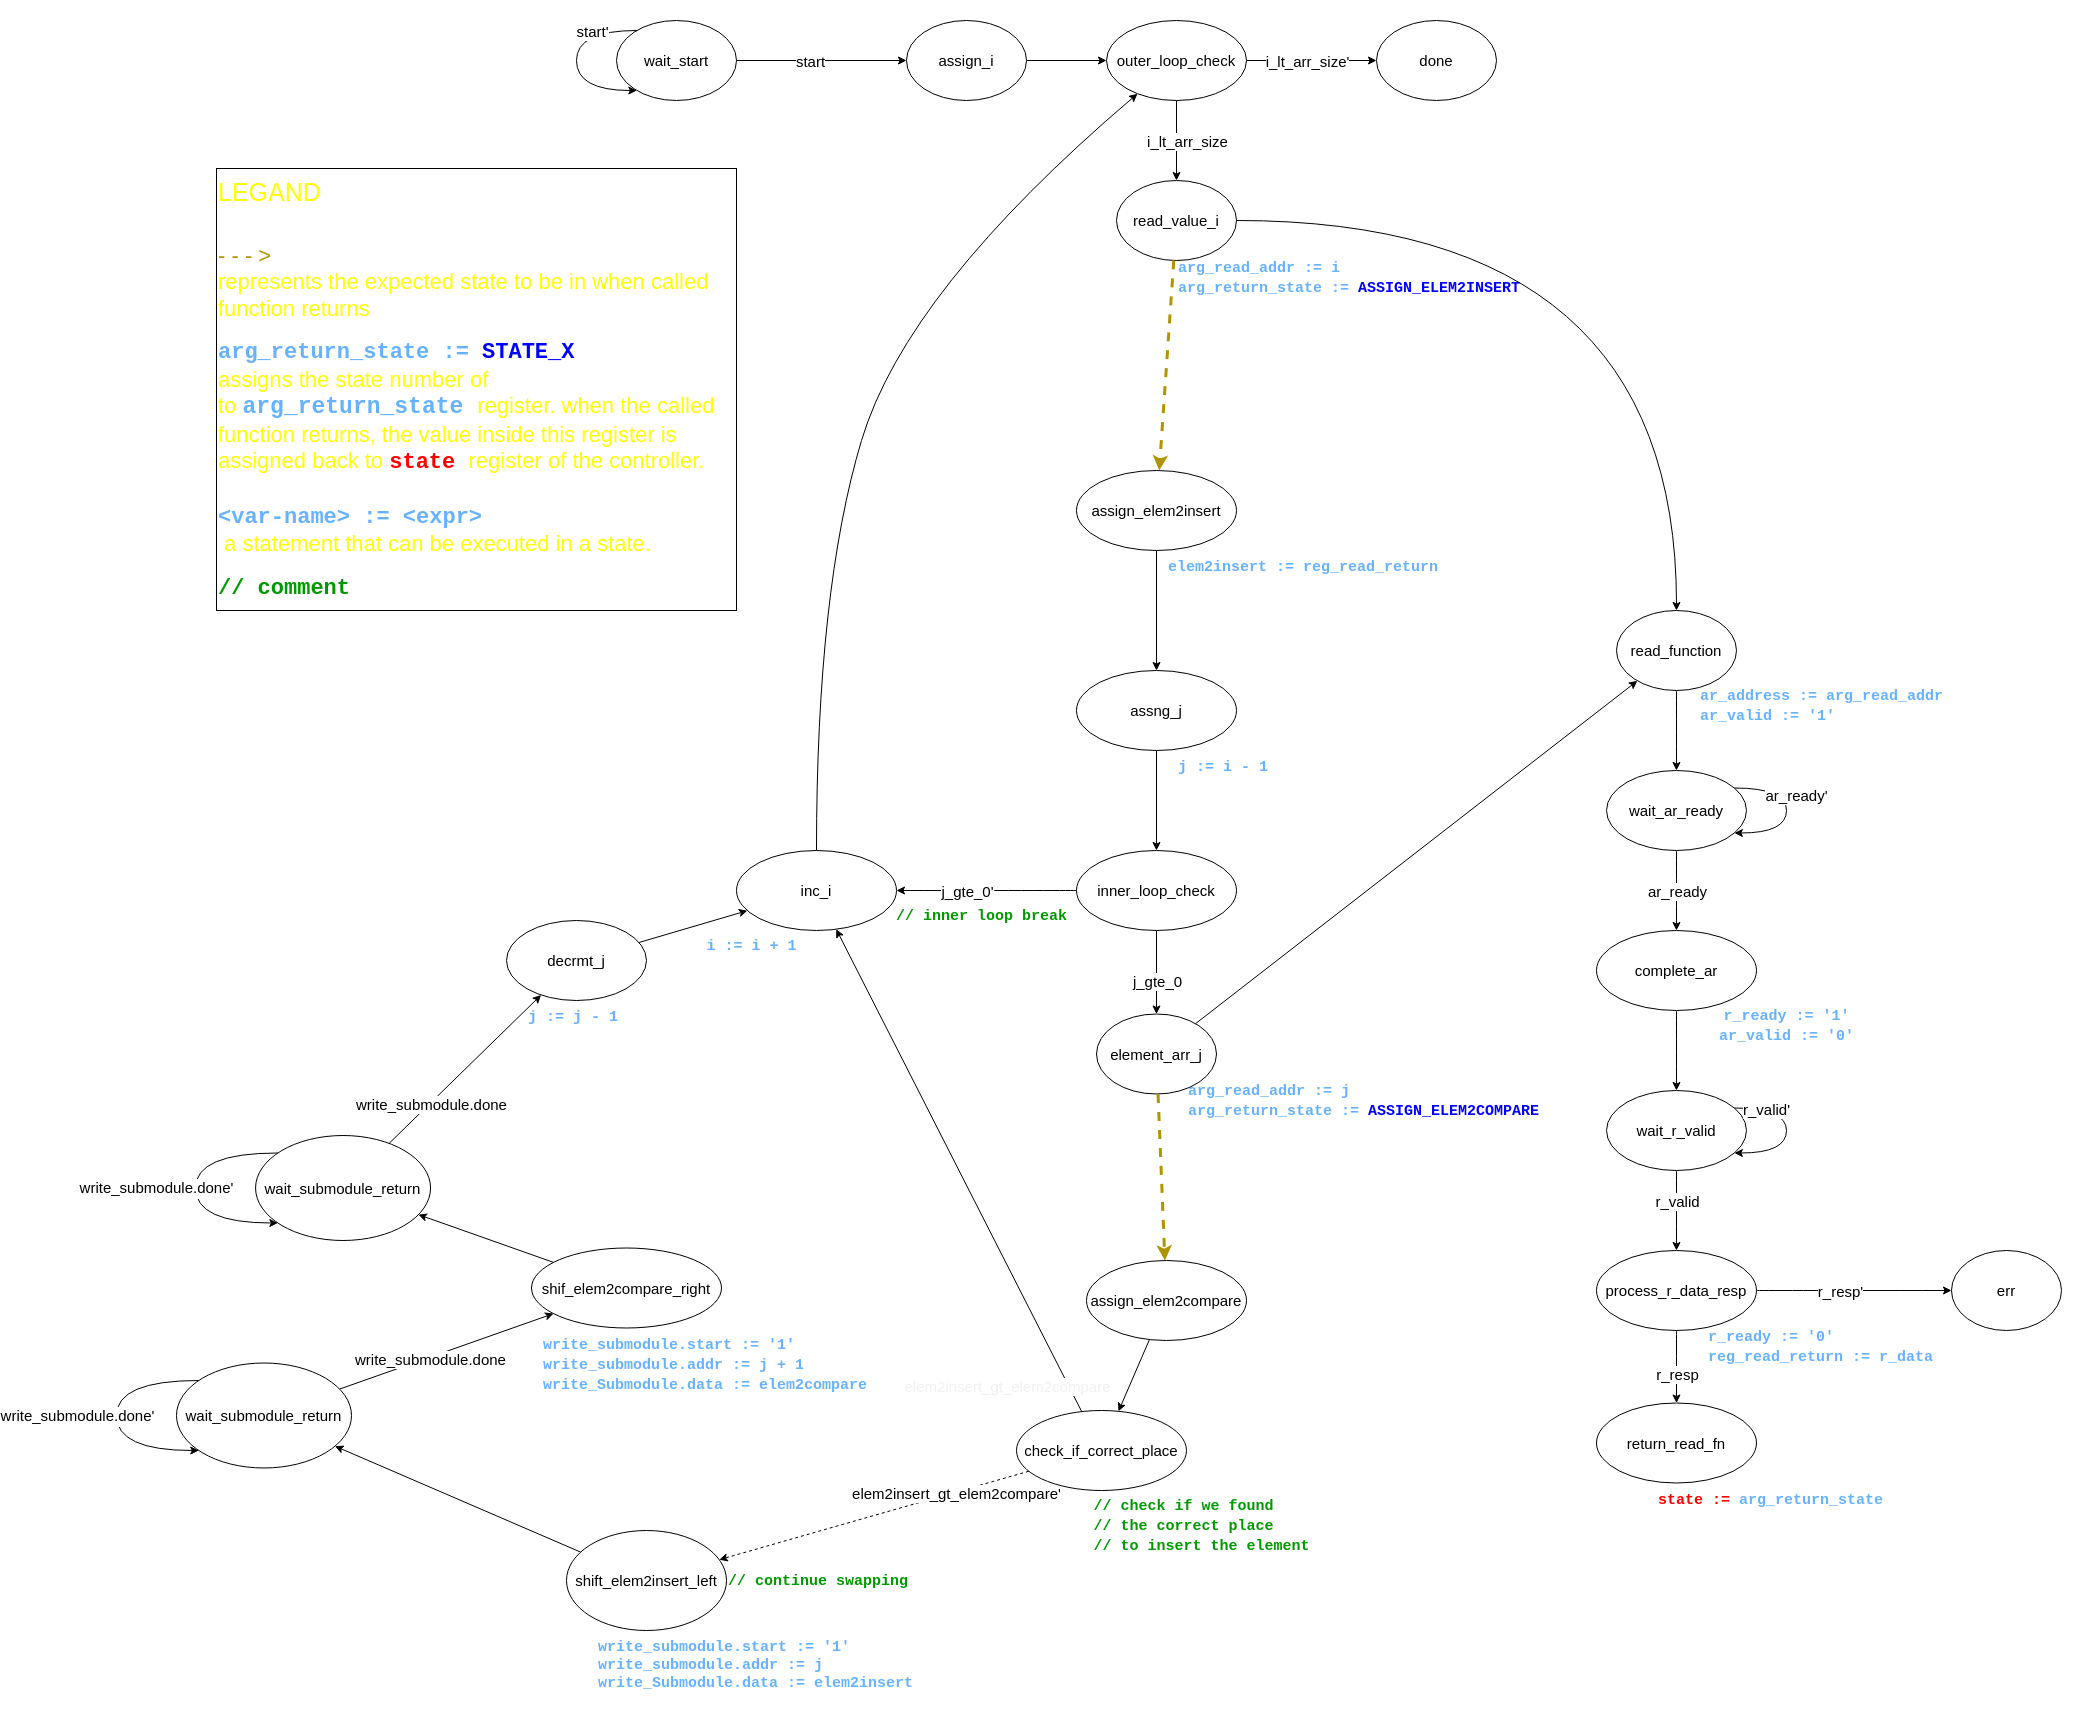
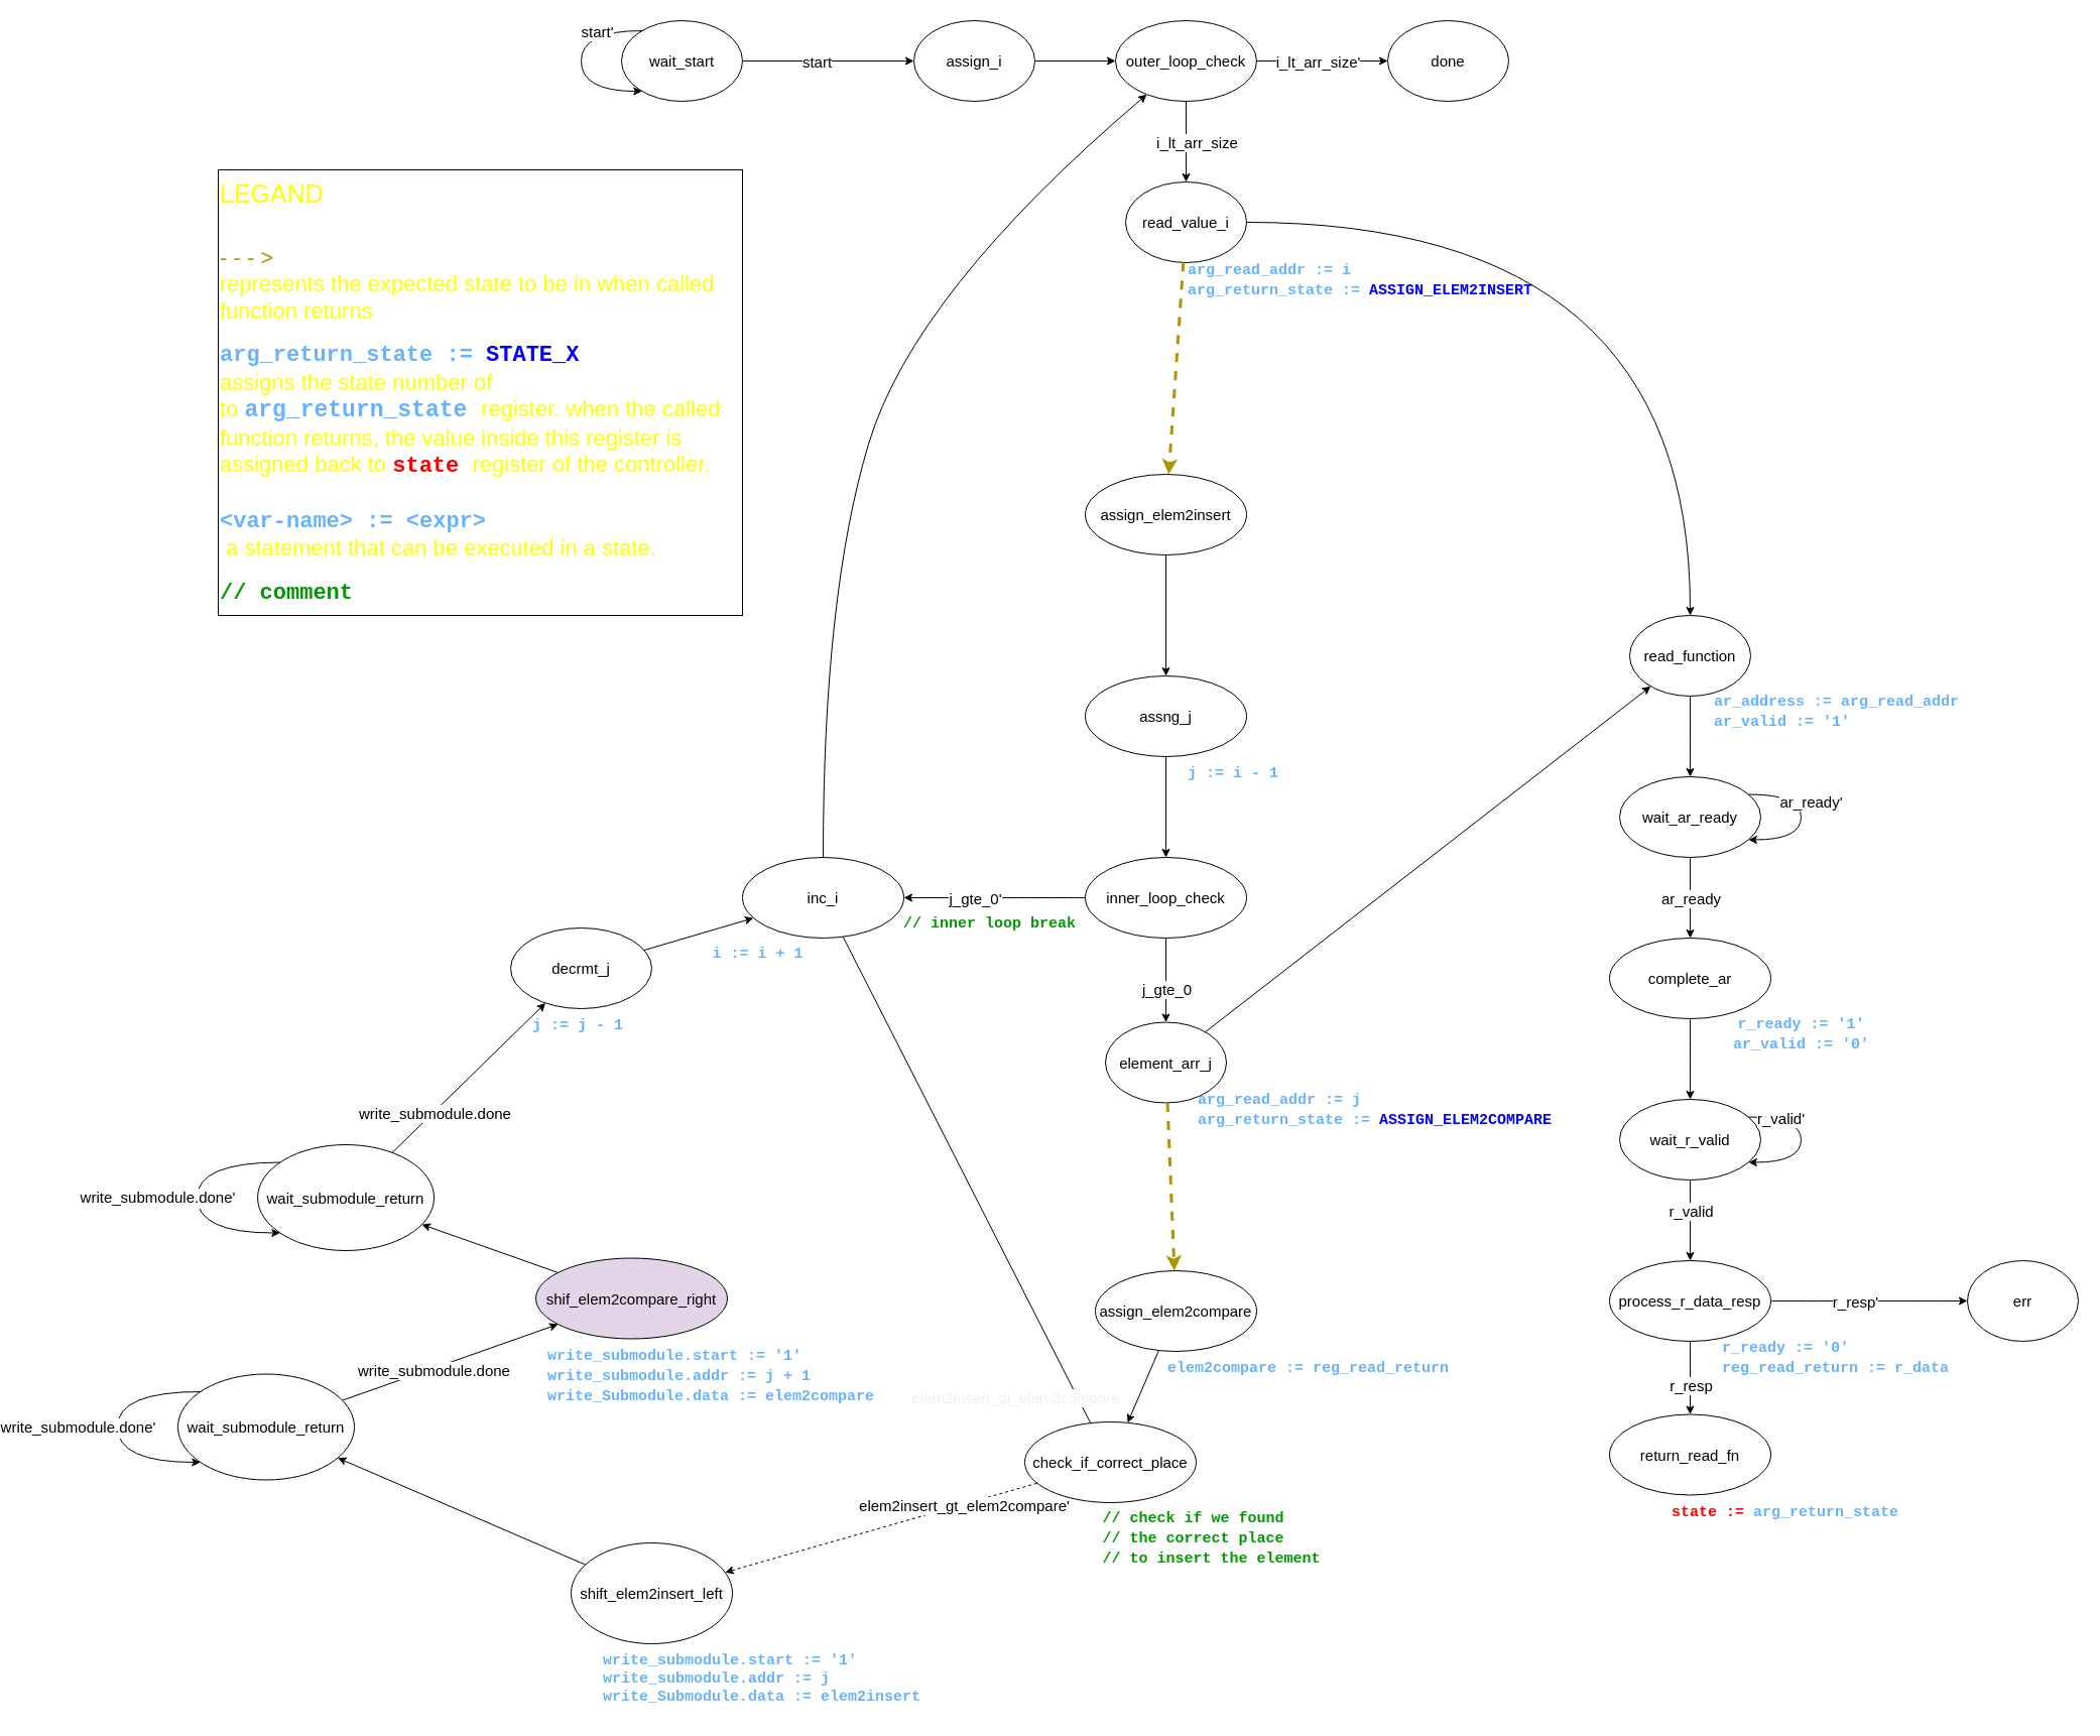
- <mxCell id="76" value="&lt;div style=&quot;&quot;&gt;&lt;span style=&quot;background-color: initial;&quot;&gt;&lt;font face=&quot;Courier New&quot; color=&quot;#66b2ff&quot;&gt;&lt;b&gt;elem2insert := reg_read_return&lt;/b&gt;&lt;/font&gt;&lt;/span&gt;&lt;/div&gt;&lt;br&gt;&lt;div style=&quot;&quot;&gt;&lt;span style=&quot;background-color: initial;&quot;&gt;&lt;font face=&quot;Courier New&quot; color=&quot;#66b2ff&quot;&gt;&lt;b&gt;&lt;br&gt;&lt;/b&gt;&lt;/font&gt;&lt;/span&gt;&lt;/div&gt;" style="text;whiteSpace=wrap;html=1;fontSize=15;;" parent="74" vertex="1"><mxGeometry x="90" y="80" width="280" height="30" as="geometry" /></mxCell>
- <mxCell id="77" style="html=1;fontSize=15;fontColor=#0000FF;" parent="1" source="86" target="30" edge="1"><mxGeometry relative="1" as="geometry" /></mxCell>
+ <mxCell id="77" style="html=1;fontSize=15;fontColor=#0000FF;endArrow=none;" parent="1" source="86" target="30" edge="1"><mxGeometry relative="1" as="geometry" /></mxCell>
- <mxCell id="106" value="&lt;font style=&quot;font-size: 15px;&quot;&gt;shif_elem2compare_right&lt;br&gt;&lt;/font&gt;" style="ellipse;whiteSpace=wrap;html=1;rounded=0;" parent="105" vertex="1"><mxGeometry width="190" height="80" as="geometry" /></mxCell>
+ <mxCell id="106" value="&lt;font style=&quot;font-size: 15px;&quot;&gt;shif_elem2compare_right&lt;br&gt;&lt;/font&gt;" style="ellipse;whiteSpace=wrap;html=1;rounded=0;fillColor=#e1d5e7;" parent="105" vertex="1"><mxGeometry width="190" height="80" as="geometry" /></mxCell>
+ <mxCell id="84" value="&lt;font face=&quot;Courier New&quot;&gt;&lt;b&gt;&lt;span style=&quot;color: rgb(102, 178, 255); font-size: 15px; font-style: normal; font-variant-ligatures: normal; font-variant-caps: normal; letter-spacing: normal; orphans: 2; text-align: center; text-indent: 0px; text-transform: none; widows: 2; word-spacing: 0px; -webkit-text-stroke-width: 0px; text-decoration-thickness: initial; text-decoration-style: initial; text-decoration-color: initial; float: none; display: inline !important;&quot;&gt;elem2compare := reg_read_return&lt;/span&gt;&lt;br style=&quot;border-color: rgb(0, 0, 0); color: rgb(102, 178, 255); font-size: 15px; font-style: normal; font-variant-ligatures: normal; font-variant-caps: normal; letter-spacing: normal; orphans: 2; text-align: center; text-indent: 0px; text-transform: none; widows: 2; word-spacing: 0px; -webkit-text-stroke-width: 0px; text-decoration-thickness: initial; text-decoration-style: initial; text-decoration-color: initial;&quot;&gt;&lt;br&gt;&lt;/b&gt;&lt;/font&gt;" style="text;whiteSpace=wrap;html=1;fontSize=15;;" parent="82" vertex="1"><mxGeometry x="70" y="80" width="290" height="40" as="geometry" /></mxCell>
- <mxCell id="98" value="&lt;div style=&quot;&quot;&gt;&lt;b style=&quot;color: rgb(0, 153, 0); font-family: &amp;quot;Courier New&amp;quot;; background-color: initial;&quot;&gt;// continue swapping&lt;/b&gt;&lt;/div&gt;" style="text;html=1;align=left;verticalAlign=middle;resizable=0;points=[];autosize=1;strokeColor=none;fillColor=none;fontSize=15;;" parent="95" vertex="1"><mxGeometry x="160" y="35" width="200" height="30" as="geometry" /></mxCell>
